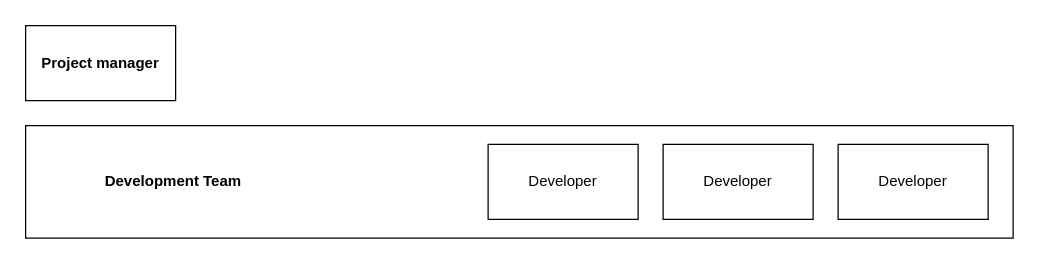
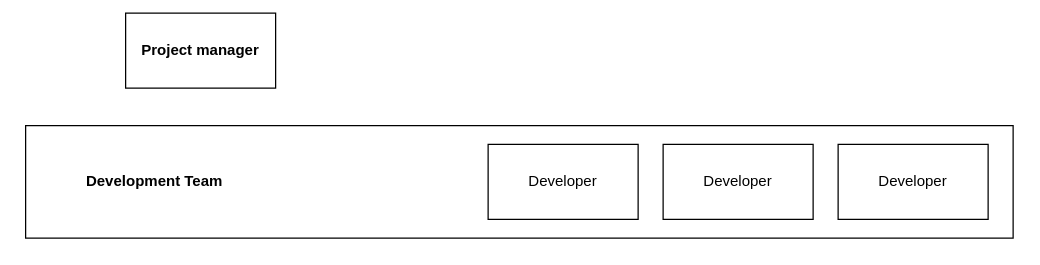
- <mxCell id="7" value="Project manager" style="rounded=0;whiteSpace=wrap;html=1;fontStyle=1" vertex="1" parent="1"><mxGeometry x="20" y="20" width="120" height="60" as="geometry" /></mxCell>
+ <mxCell id="7" value="Project manager" style="rounded=0;whiteSpace=wrap;html=1;fontStyle=1" vertex="1" parent="1"><mxGeometry x="100" y="10" width="120" height="60" as="geometry" /></mxCell>
- <mxCell id="6" value="Development Team&amp;nbsp;" style="text;html=1;strokeColor=none;fillColor=none;align=center;verticalAlign=middle;whiteSpace=wrap;rounded=0;fontStyle=1" vertex="1" parent="1"><mxGeometry x="65" y="130" width="150" height="30" as="geometry" /></mxCell>
+ <mxCell id="6" value="Development Team&amp;nbsp;" style="text;html=1;strokeColor=none;fillColor=none;align=center;verticalAlign=middle;whiteSpace=wrap;rounded=0;fontStyle=1" vertex="1" parent="1"><mxGeometry x="50" y="130" width="150" height="30" as="geometry" /></mxCell>
